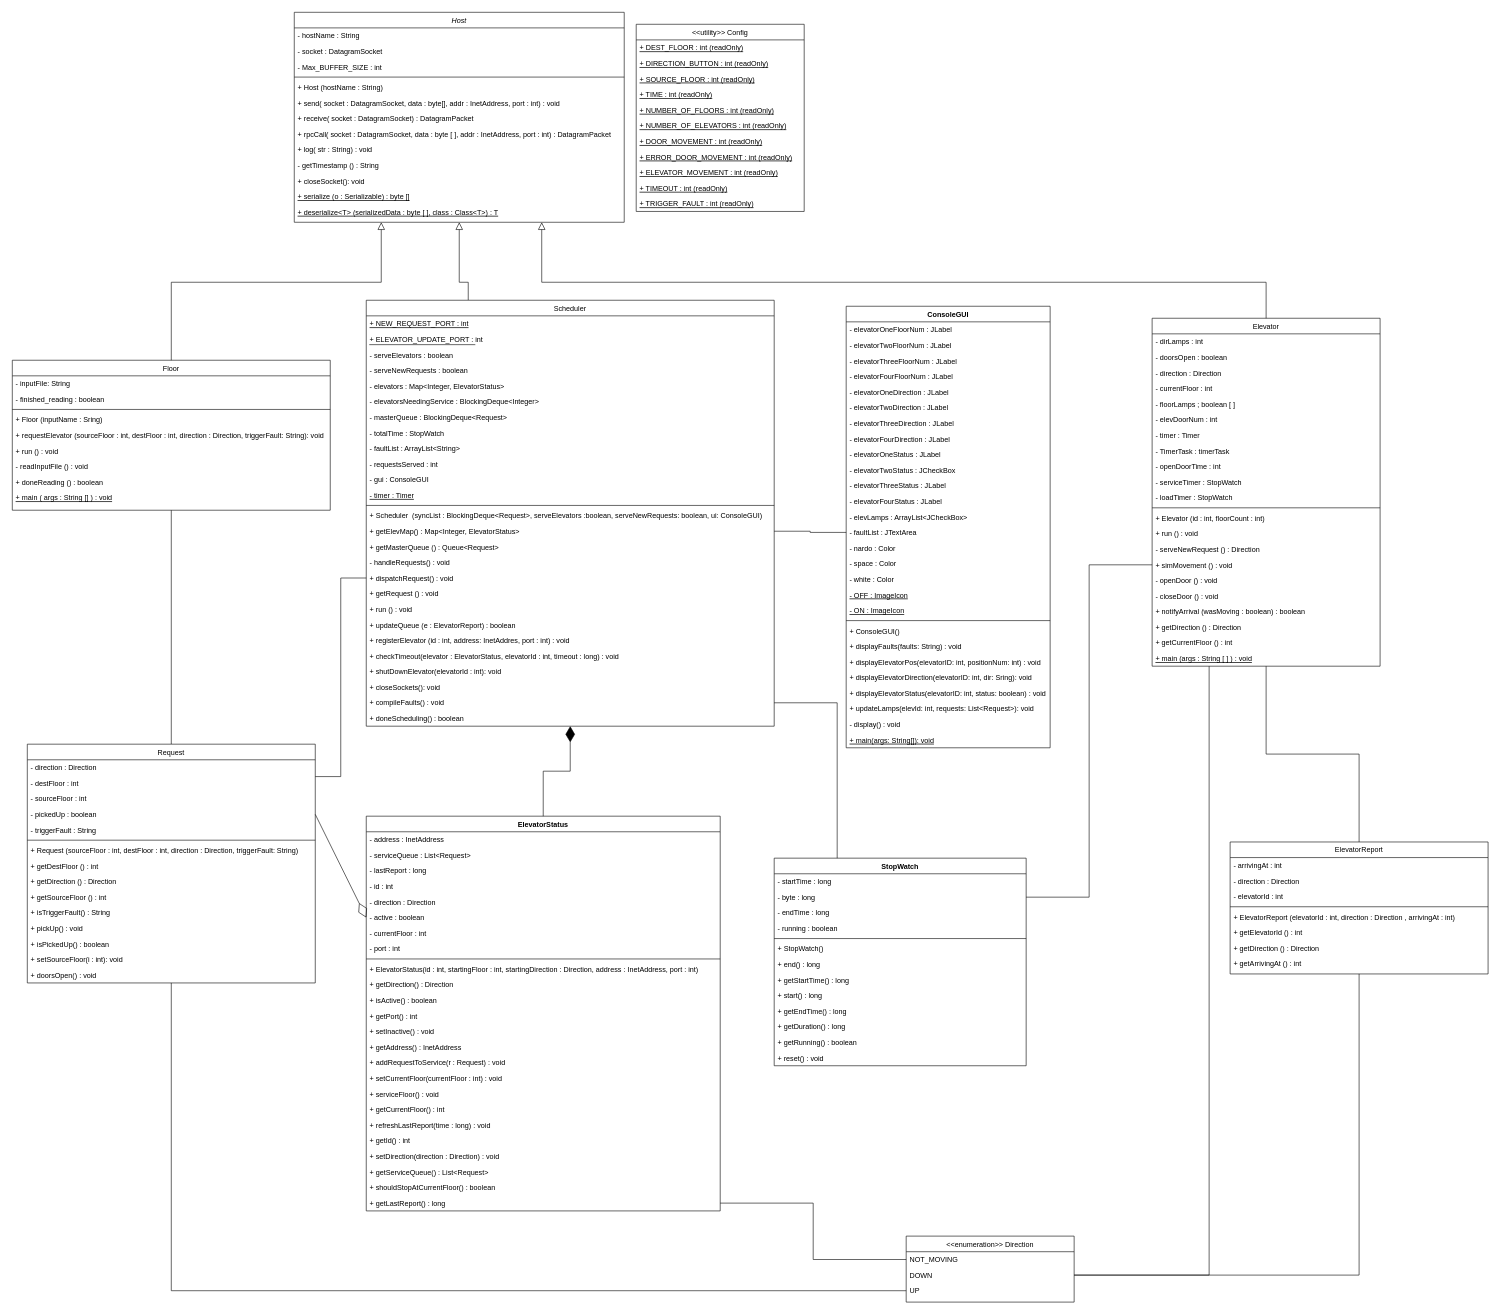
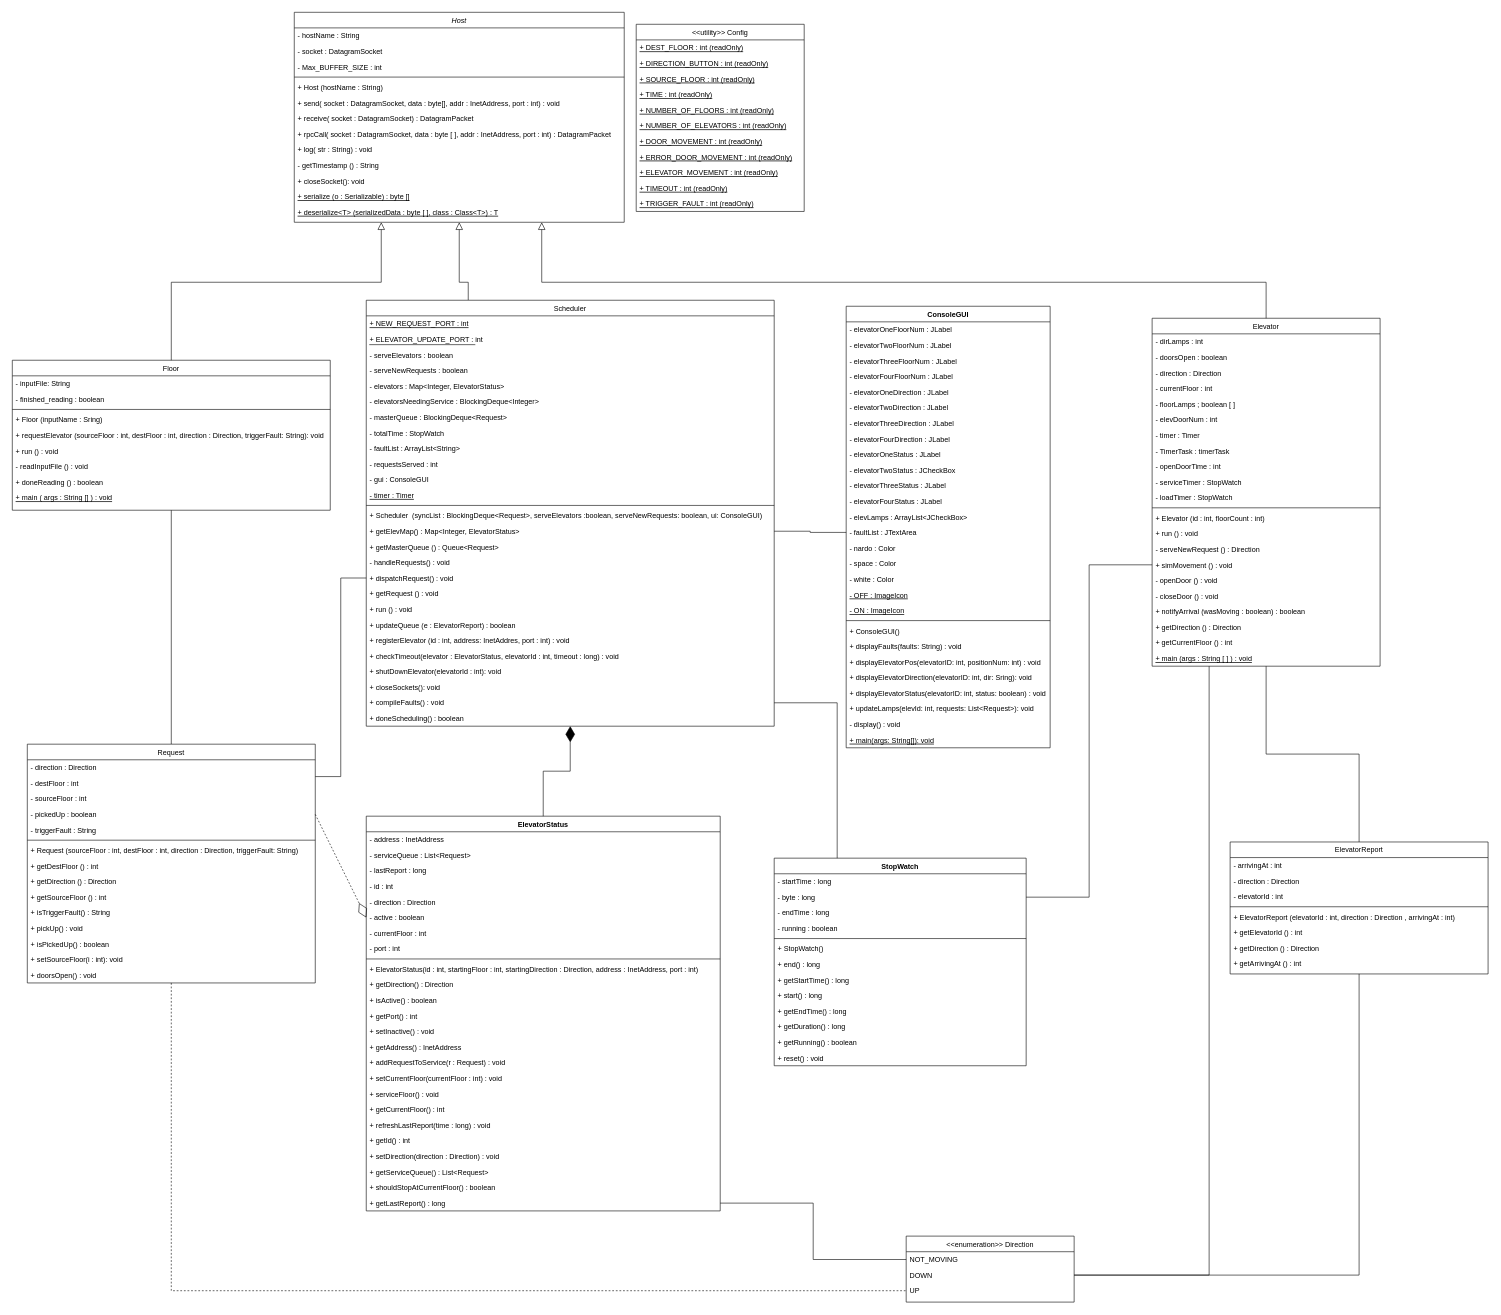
- <mxCell id="155" value="" style="endArrow=diamondThin;endFill=0;endSize=24;html=1;rounded=0;entryX=0;entryY=0.5;entryDx=0;entryDy=0;exitX=1;exitY=0.5;exitDx=0;exitDy=0;" parent="1" source="97" target="131" edge="1"><mxGeometry width="160" relative="1" as="geometry"><mxPoint x="1190" y="1450" as="sourcePoint" /><mxPoint x="1350" y="1450" as="targetPoint" /></mxGeometry></mxCell>
+ <mxCell id="155" value="" style="endArrow=diamondThin;endFill=0;endSize=24;html=1;rounded=0;entryX=0;entryY=0.5;entryDx=0;entryDy=0;exitX=1;exitY=0.5;exitDx=0;exitDy=0;dashed=1;" parent="1" source="97" target="131" edge="1"><mxGeometry width="160" relative="1" as="geometry"><mxPoint x="1190" y="1450" as="sourcePoint" /><mxPoint x="1350" y="1450" as="targetPoint" /></mxGeometry></mxCell>
- <mxCell id="156" value="" style="endArrow=none;html=1;edgeStyle=orthogonalEdgeStyle;rounded=0;entryX=0;entryY=0.5;entryDx=0;entryDy=0;" parent="1" source="93" target="112" edge="1"><mxGeometry relative="1" as="geometry"><mxPoint x="670" y="1450" as="sourcePoint" /><mxPoint x="830" y="1450" as="targetPoint" /></mxGeometry></mxCell>
+ <mxCell id="156" value="" style="endArrow=none;html=1;edgeStyle=orthogonalEdgeStyle;rounded=0;entryX=0;entryY=0.5;entryDx=0;entryDy=0;dashed=1;" parent="1" source="93" target="112" edge="1"><mxGeometry relative="1" as="geometry"><mxPoint x="670" y="1450" as="sourcePoint" /><mxPoint x="830" y="1450" as="targetPoint" /></mxGeometry></mxCell>
